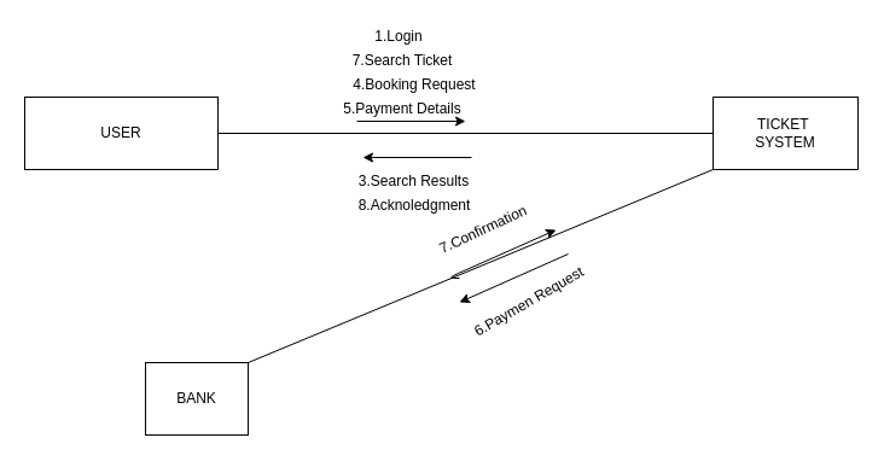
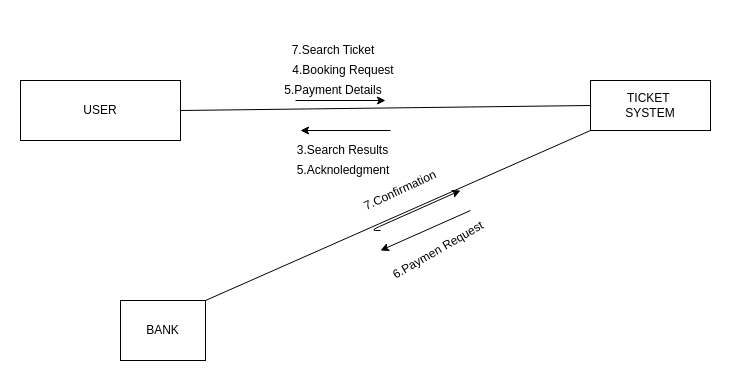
- <mxCell id="8" value="1.Login" style="text;html=1;strokeColor=none;fillColor=none;align=center;verticalAlign=middle;whiteSpace=wrap;rounded=0;" vertex="1" parent="1"><mxGeometry x="310" y="20" width="40" height="20" as="geometry" /></mxCell>
- <mxCell id="3" value="TICKET&amp;nbsp;&lt;br&gt;SYSTEM" style="rounded=0;whiteSpace=wrap;html=1;" vertex="1" parent="1"><mxGeometry x="590" y="80" width="120" height="60" as="geometry" /></mxCell>
+ <mxCell id="3" value="TICKET&amp;nbsp;&lt;br&gt;SYSTEM" style="rounded=0;whiteSpace=wrap;html=1;" vertex="1" parent="1"><mxGeometry x="590" y="80" width="120" height="50" as="geometry" /></mxCell>
- <mxCell id="18" value="8.Acknoledgment" style="text;html=1;strokeColor=none;fillColor=none;align=center;verticalAlign=middle;whiteSpace=wrap;rounded=0;" vertex="1" parent="1"><mxGeometry x="287.5" y="160" width="110" height="20" as="geometry" /></mxCell>
+ <mxCell id="18" value="5.Acknoledgment" style="text;html=1;strokeColor=none;fillColor=none;align=center;verticalAlign=middle;whiteSpace=wrap;rounded=0;" vertex="1" parent="1"><mxGeometry x="287.5" y="160" width="110" height="20" as="geometry" /></mxCell>
